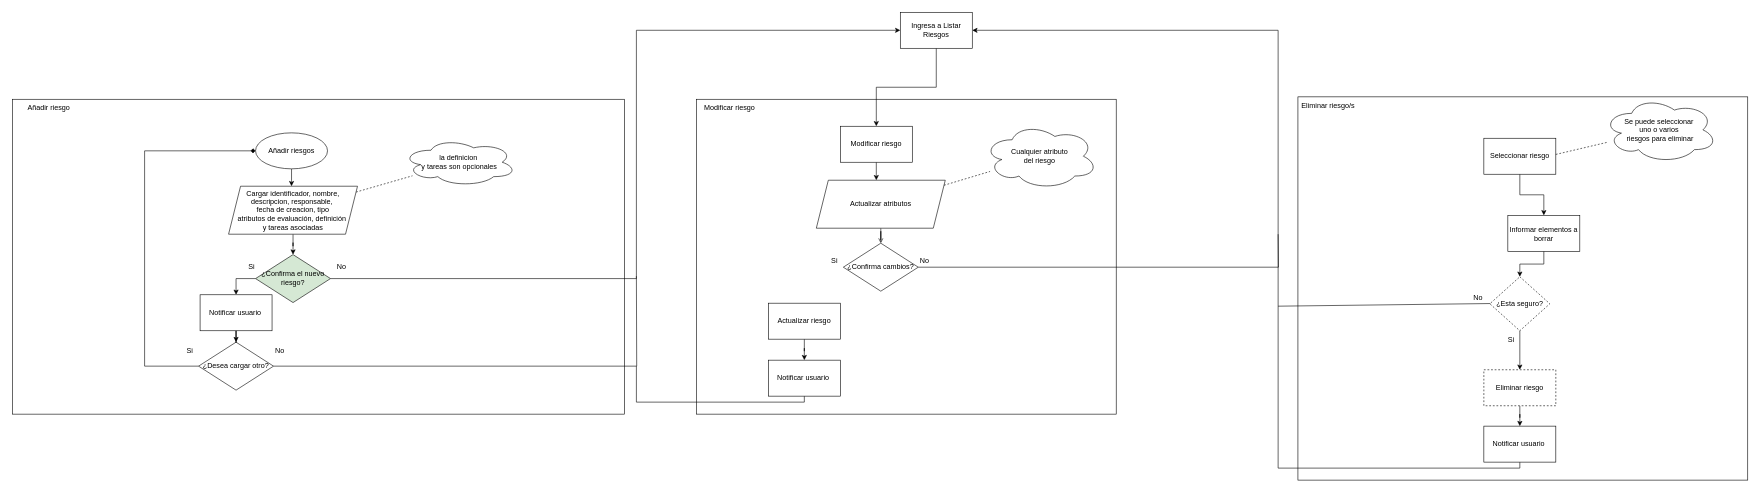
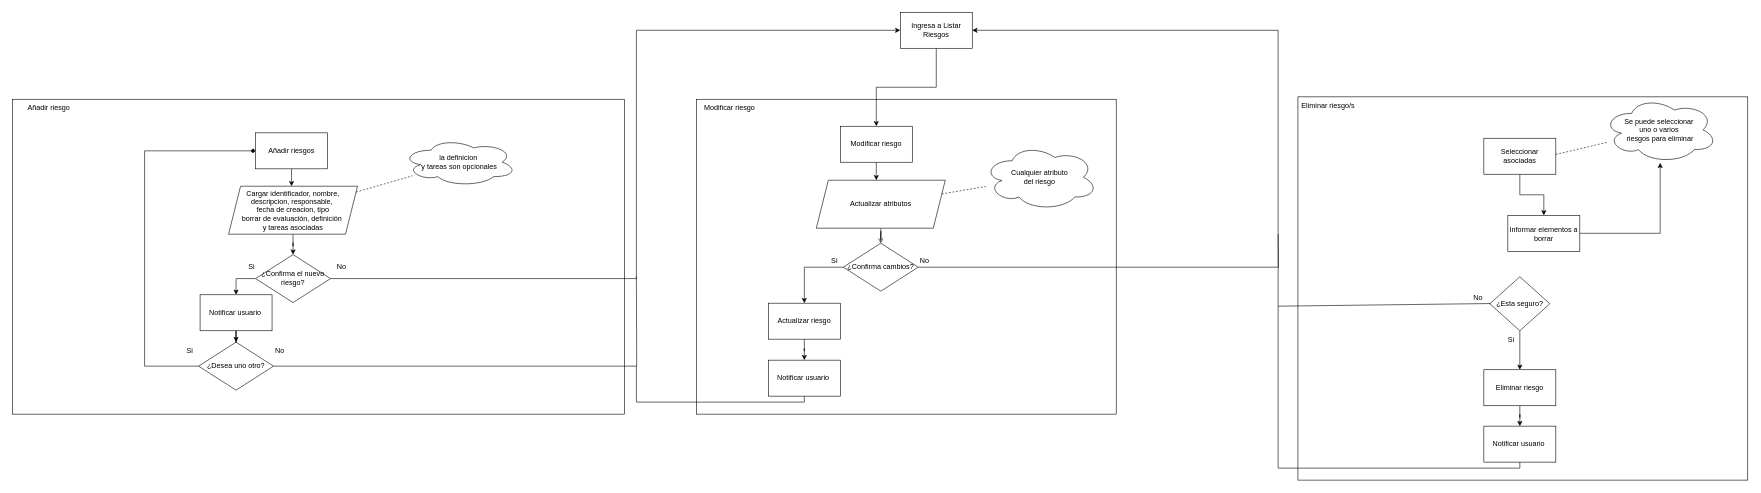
- <mxCell id="10" value="Añadir riesgos" style="ellipse;whiteSpace=wrap;html=1;" parent="1" vertex="1"><mxGeometry x="425" y="221" width="120" height="60" as="geometry" /></mxCell>
+ <mxCell id="10" value="Añadir riesgos" style="whiteSpace=wrap;html=1;" parent="1" vertex="1"><mxGeometry x="425" y="221" width="120" height="60" as="geometry" /></mxCell>
- <mxCell id="44" value="Cualquier atributo&amp;nbsp;&lt;div&gt;del riesgo&lt;span style=&quot;background-color: initial;&quot;&gt;&amp;nbsp;&lt;/span&gt;&lt;/div&gt;" style="ellipse;shape=cloud;whiteSpace=wrap;html=1;" parent="1" vertex="1"><mxGeometry x="1639" y="205" width="190" height="110" as="geometry" /></mxCell>
+ <mxCell id="44" value="Cualquier atributo&amp;nbsp;&lt;div&gt;del riesgo&lt;span style=&quot;background-color: initial;&quot;&gt;&amp;nbsp;&lt;/span&gt;&lt;/div&gt;" style="ellipse;shape=cloud;whiteSpace=wrap;html=1;" parent="1" vertex="1"><mxGeometry x="1639" y="240" width="190" height="110" as="geometry" /></mxCell>
- <mxCell id="37" value="Seleccionar riesgo" style="whiteSpace=wrap;html=1;" parent="1" vertex="1"><mxGeometry x="2473" y="230" width="120" height="60" as="geometry" /></mxCell>
+ <mxCell id="37" value="Seleccionar asociadas" style="whiteSpace=wrap;html=1;" parent="1" vertex="1"><mxGeometry x="2473" y="230" width="120" height="60" as="geometry" /></mxCell>
- <mxCell id="13" value="Cargar identificador, nombre, descripcion, responsable,&amp;nbsp;&lt;div&gt;fecha de creacion, tipo&lt;/div&gt;&lt;div&gt;atributos de evaluación, definición&amp;nbsp;&lt;/div&gt;&lt;div&gt;y tareas asociadas&lt;br&gt;&lt;/div&gt;" style="shape=parallelogram;perimeter=parallelogramPerimeter;whiteSpace=wrap;html=1;fixedSize=1;" parent="1" vertex="1"><mxGeometry x="380" y="310" width="215" height="80" as="geometry" /></mxCell>
+ <mxCell id="13" value="Cargar identificador, nombre, descripcion, responsable,&amp;nbsp;&lt;div&gt;fecha de creacion, tipo&lt;/div&gt;&lt;div&gt;borrar de evaluación, definición&amp;nbsp;&lt;/div&gt;&lt;div&gt;y tareas asociadas&lt;br&gt;&lt;/div&gt;" style="shape=parallelogram;perimeter=parallelogramPerimeter;whiteSpace=wrap;html=1;fixedSize=1;" parent="1" vertex="1"><mxGeometry x="380" y="310" width="215" height="80" as="geometry" /></mxCell>
- <mxCell id="29" style="edgeStyle=orthogonalEdgeStyle;rounded=0;orthogonalLoop=1;jettySize=auto;html=1;entryX=0.5;entryY=0;entryDx=0;entryDy=0;" parent="1" source="30" target="28" edge="1"><mxGeometry relative="1" as="geometry" /></mxCell>
+ <mxCell id="29" style="edgeStyle=orthogonalEdgeStyle;rounded=0;orthogonalLoop=1;jettySize=auto;html=1;" parent="1" source="30" target="39" edge="1"><mxGeometry relative="1" as="geometry" /></mxCell>
+ <mxCell id="45" style="edgeStyle=orthogonalEdgeStyle;rounded=0;orthogonalLoop=1;jettySize=auto;html=1;entryX=0.5;entryY=0;entryDx=0;entryDy=0;" parent="1" source="47" target="49" edge="1"><mxGeometry relative="1" as="geometry" /></mxCell>
- <mxCell id="17" value="¿Confirma el nuevo riesgo?" style="rhombus;whiteSpace=wrap;html=1;fillColor=#d5e8d4;" parent="1" vertex="1"><mxGeometry x="425" y="424" width="125" height="80" as="geometry" /></mxCell>
+ <mxCell id="17" value="¿Confirma el nuevo riesgo?" style="rhombus;whiteSpace=wrap;html=1;" parent="1" vertex="1"><mxGeometry x="425" y="424" width="125" height="80" as="geometry" /></mxCell>
- <mxCell id="28" value="¿Esta seguro?" style="rhombus;whiteSpace=wrap;html=1;dashed=1;" parent="1" vertex="1"><mxGeometry x="2483" y="461" width="100" height="90" as="geometry" /></mxCell>
+ <mxCell id="28" value="¿Esta seguro?" style="rhombus;whiteSpace=wrap;html=1;" parent="1" vertex="1"><mxGeometry x="2483" y="461" width="100" height="90" as="geometry" /></mxCell>
- <mxCell id="22" value="¿Desea cargar otro?" style="rhombus;whiteSpace=wrap;html=1;" parent="1" vertex="1"><mxGeometry x="330" y="570" width="125" height="80" as="geometry" /></mxCell>
+ <mxCell id="22" value="¿Desea uno otro?" style="rhombus;whiteSpace=wrap;html=1;" parent="1" vertex="1"><mxGeometry x="330" y="570" width="125" height="80" as="geometry" /></mxCell>
- <mxCell id="34" value="Eliminar riesgo" style="whiteSpace=wrap;html=1;dashed=1;" parent="1" vertex="1"><mxGeometry x="2473" y="616" width="120" height="60" as="geometry" /></mxCell>
+ <mxCell id="34" value="Eliminar riesgo" style="whiteSpace=wrap;html=1;" parent="1" vertex="1"><mxGeometry x="2473" y="616" width="120" height="60" as="geometry" /></mxCell>
